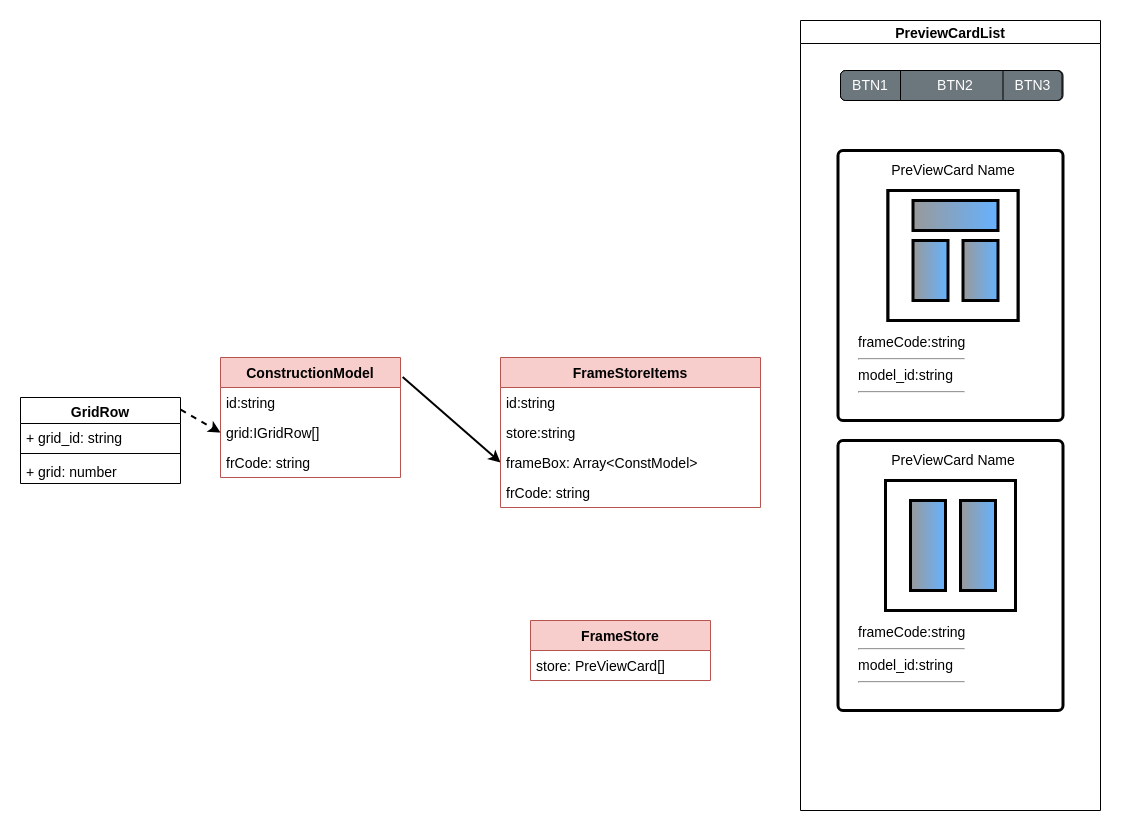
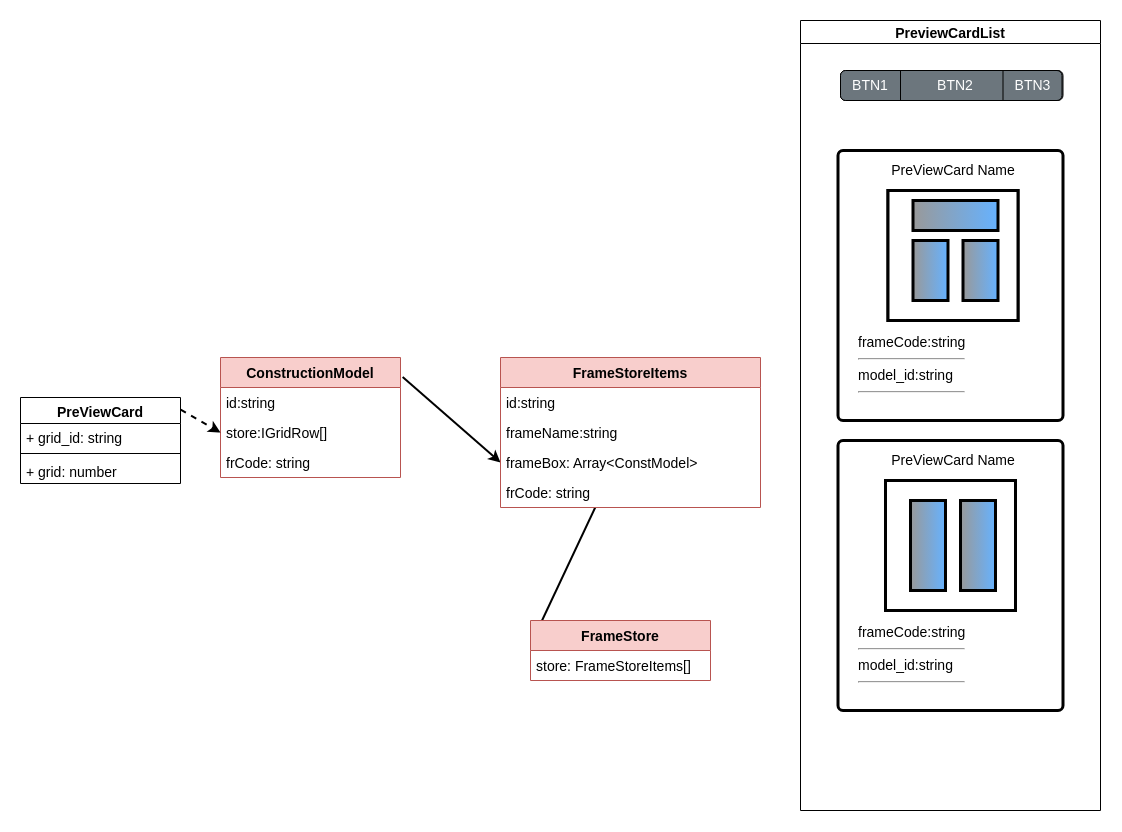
- <mxCell id="8" value="GridRow" style="swimlane;fontStyle=1;align=center;verticalAlign=top;childLayout=stackLayout;horizontal=1;startSize=26;horizontalStack=0;resizeParent=1;resizeParentMax=0;resizeLast=0;collapsible=1;marginBottom=0;labelBackgroundColor=none;fontSize=14;" parent="1" vertex="1"><mxGeometry x="20" y="397" width="160" height="86" as="geometry"><mxRectangle x="330" y="400" width="110" height="26" as="alternateBounds" /></mxGeometry></mxCell>
+ <mxCell id="8" value="PreViewCard" style="swimlane;fontStyle=1;align=center;verticalAlign=top;childLayout=stackLayout;horizontal=1;startSize=26;horizontalStack=0;resizeParent=1;resizeParentMax=0;resizeLast=0;collapsible=1;marginBottom=0;labelBackgroundColor=none;fontSize=14;" parent="1" vertex="1"><mxGeometry x="20" y="397" width="160" height="86" as="geometry"><mxRectangle x="330" y="400" width="110" height="26" as="alternateBounds" /></mxGeometry></mxCell>
- <mxCell id="5" value="grid:IGridRow[]" style="text;strokeColor=none;fillColor=none;align=left;verticalAlign=middle;spacingLeft=4;spacingRight=4;overflow=hidden;points=[[0,0.5],[1,0.5]];portConstraint=eastwest;rotatable=0;fontSize=14;" parent="3" vertex="1"><mxGeometry y="60" width="180" height="30" as="geometry" /></mxCell>
+ <mxCell id="5" value="store:IGridRow[]" style="text;strokeColor=none;fillColor=none;align=left;verticalAlign=middle;spacingLeft=4;spacingRight=4;overflow=hidden;points=[[0,0.5],[1,0.5]];portConstraint=eastwest;rotatable=0;fontSize=14;" parent="3" vertex="1"><mxGeometry y="60" width="180" height="30" as="geometry" /></mxCell>
- <mxCell id="15" value="store:string" style="text;strokeColor=none;fillColor=none;align=left;verticalAlign=middle;spacingLeft=4;spacingRight=4;overflow=hidden;points=[[0,0.5],[1,0.5]];portConstraint=eastwest;rotatable=0;fontSize=14;" parent="13" vertex="1"><mxGeometry y="60" width="260" height="30" as="geometry" /></mxCell>
+ <mxCell id="15" value="frameName:string" style="text;strokeColor=none;fillColor=none;align=left;verticalAlign=middle;spacingLeft=4;spacingRight=4;overflow=hidden;points=[[0,0.5],[1,0.5]];portConstraint=eastwest;rotatable=0;fontSize=14;" parent="13" vertex="1"><mxGeometry y="60" width="260" height="30" as="geometry" /></mxCell>
+ <mxCell id="12" value="" style="edgeStyle=none;rounded=0;orthogonalLoop=1;jettySize=auto;html=1;fontSize=14;strokeWidth=2;entryX=0.006;entryY=0.37;entryDx=0;entryDy=0;entryPerimeter=0;" parent="1" source="13" target="18" edge="1"><mxGeometry relative="1" as="geometry" /></mxCell>
- <mxCell id="19" value="store: PreViewCard[]" style="text;strokeColor=none;fillColor=none;align=left;verticalAlign=middle;spacingLeft=4;spacingRight=4;overflow=hidden;points=[[0,0.5],[1,0.5]];portConstraint=eastwest;rotatable=0;fontSize=14;" parent="18" vertex="1"><mxGeometry y="30" width="180" height="30" as="geometry" /></mxCell>
+ <mxCell id="19" value="store: FrameStoreItems[]" style="text;strokeColor=none;fillColor=none;align=left;verticalAlign=middle;spacingLeft=4;spacingRight=4;overflow=hidden;points=[[0,0.5],[1,0.5]];portConstraint=eastwest;rotatable=0;fontSize=14;" parent="18" vertex="1"><mxGeometry y="30" width="180" height="30" as="geometry" /></mxCell>
